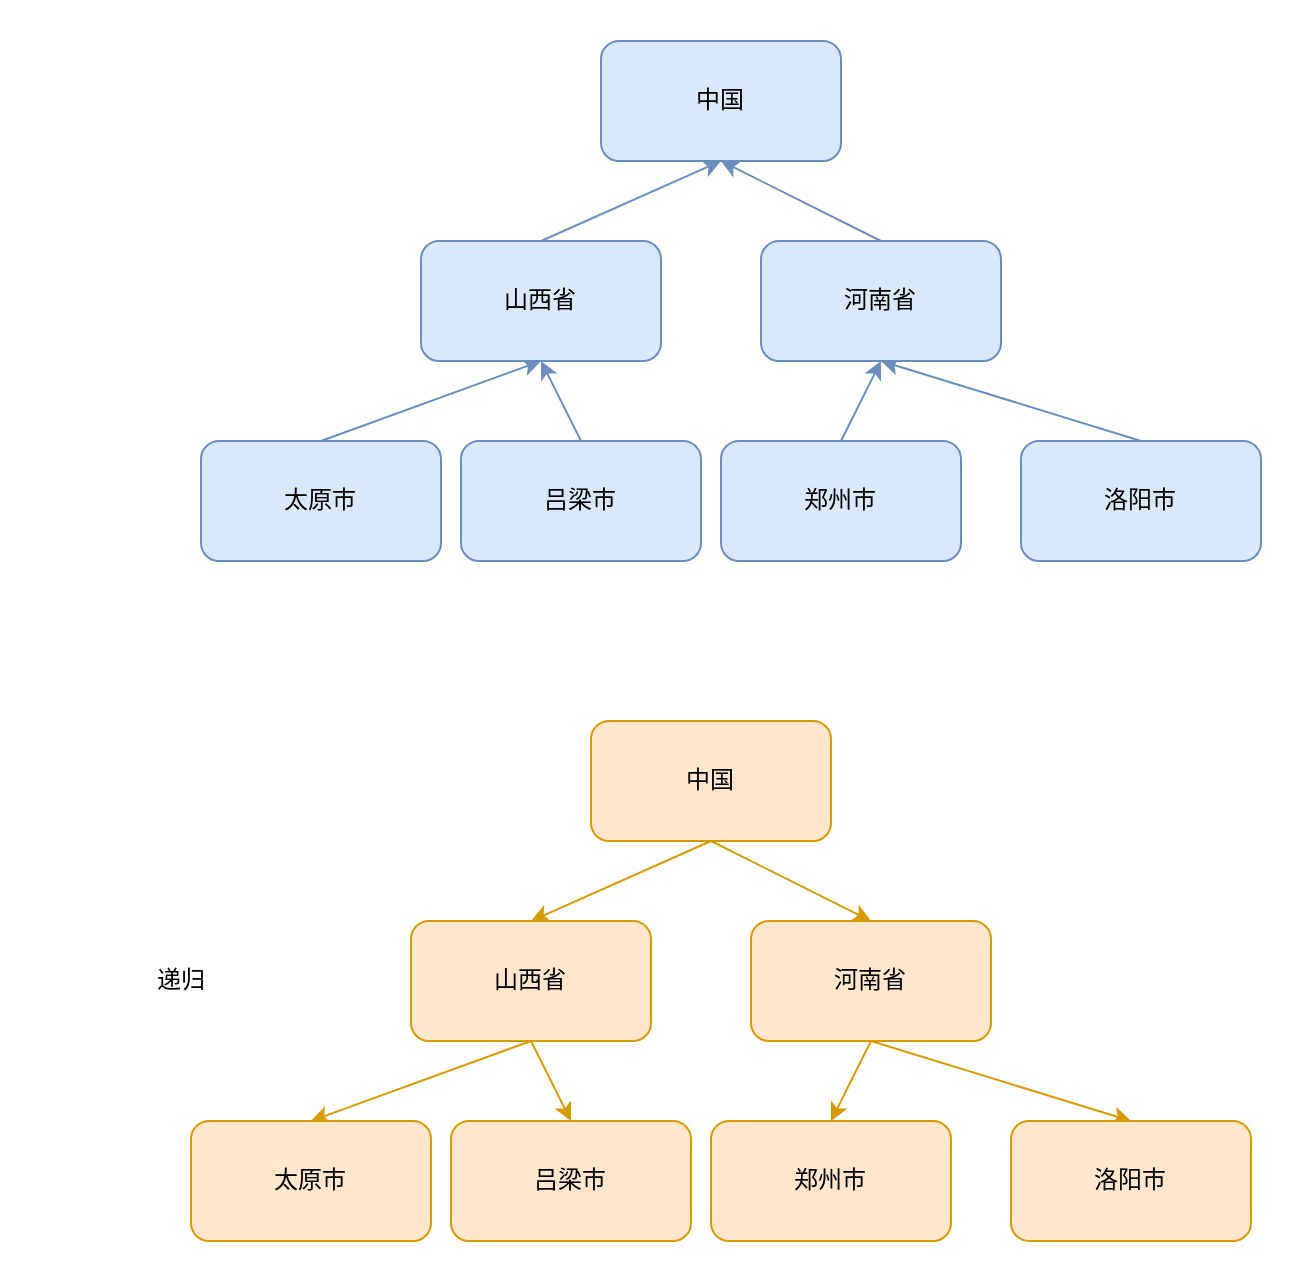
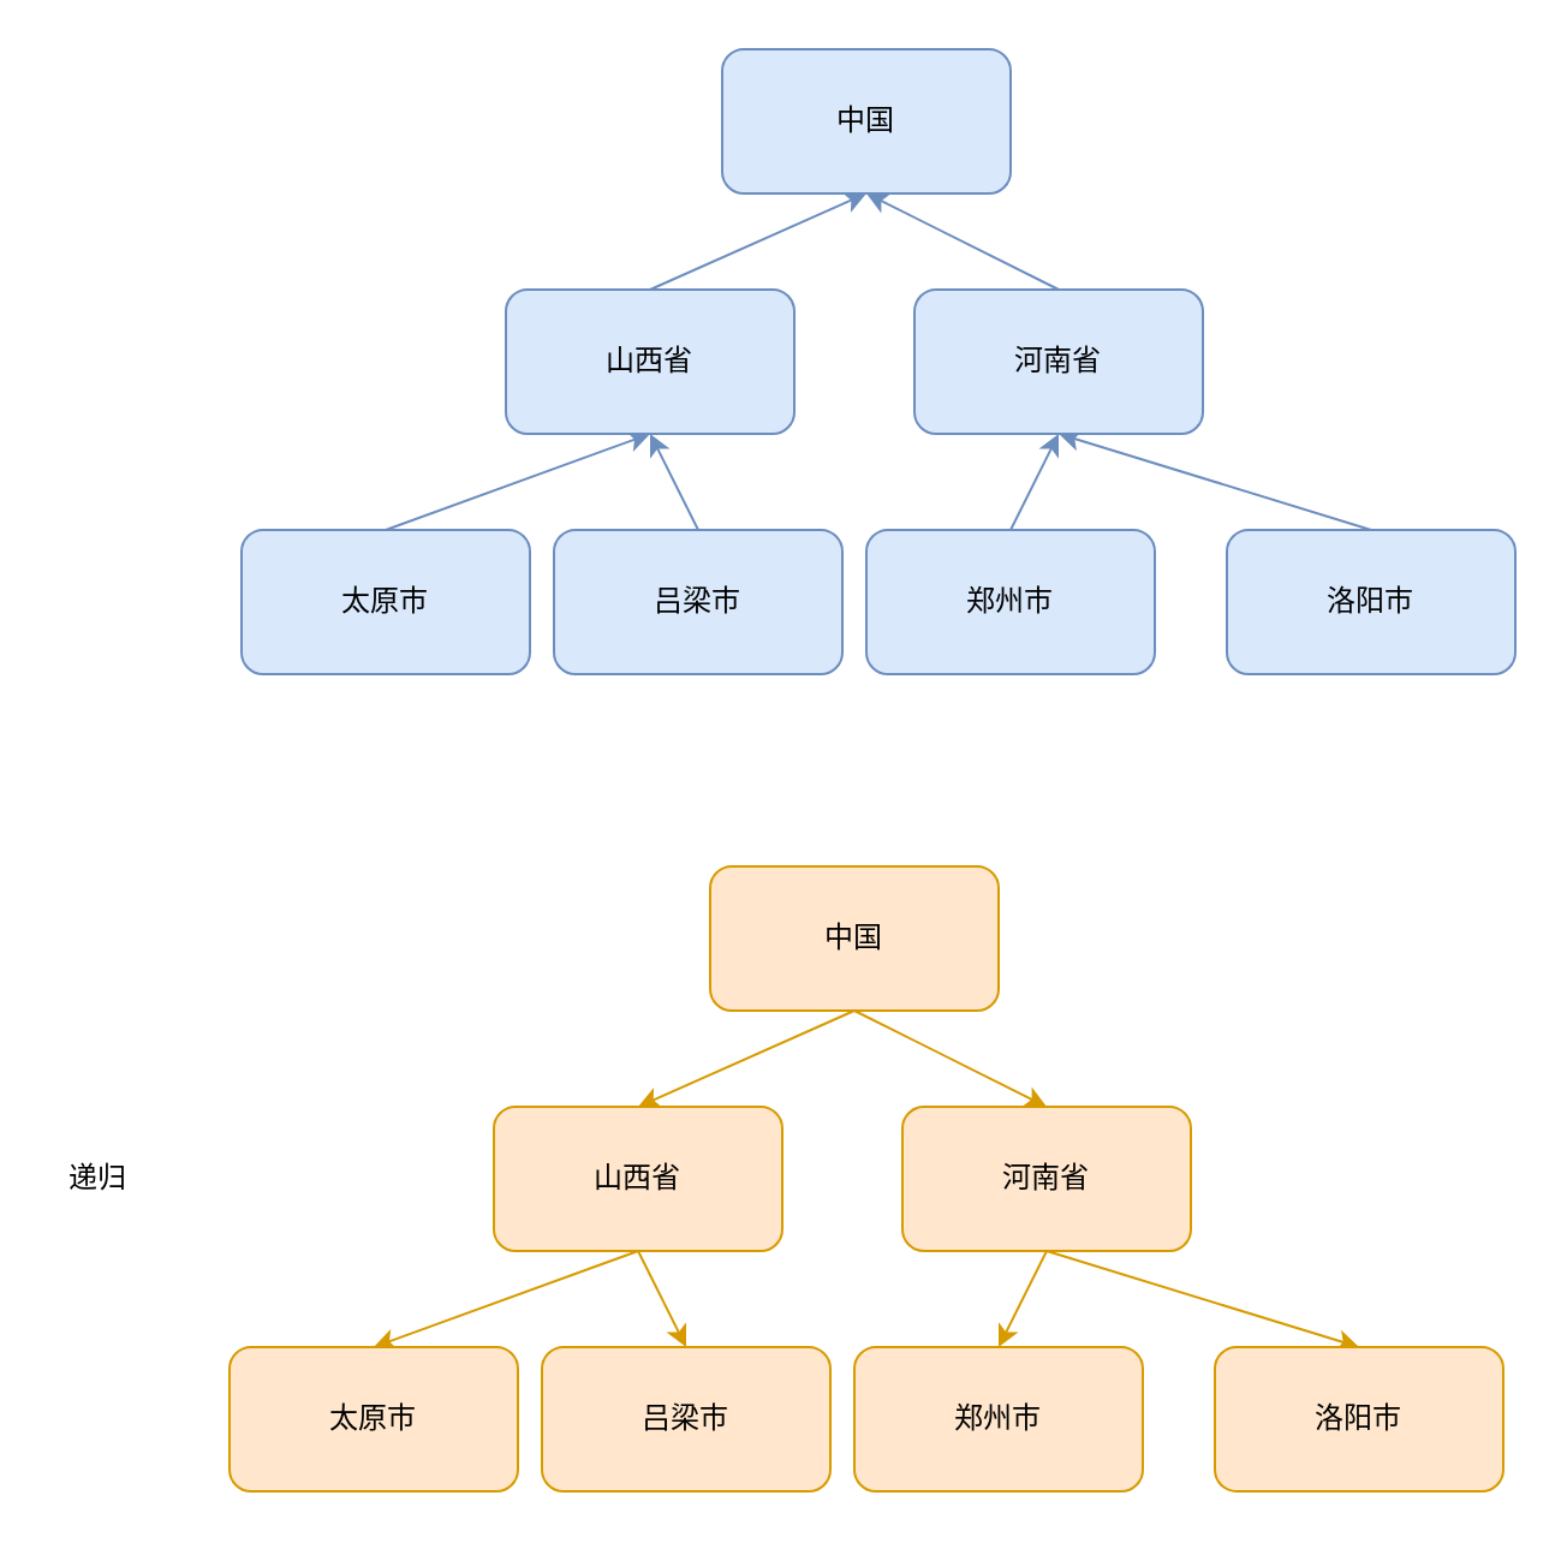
- <mxCell id="28" value="递归" style="text;html=1;align=center;verticalAlign=middle;resizable=0;points=[];autosize=1;strokeColor=none;" vertex="1" parent="1"><mxGeometry x="70" y="480" width="40" height="20" as="geometry" /></mxCell>
+ <mxCell id="28" value="递归" style="text;html=1;align=center;verticalAlign=middle;resizable=0;points=[];autosize=1;strokeColor=none;" vertex="1" parent="1"><mxGeometry x="20" y="480" width="40" height="20" as="geometry" /></mxCell>
